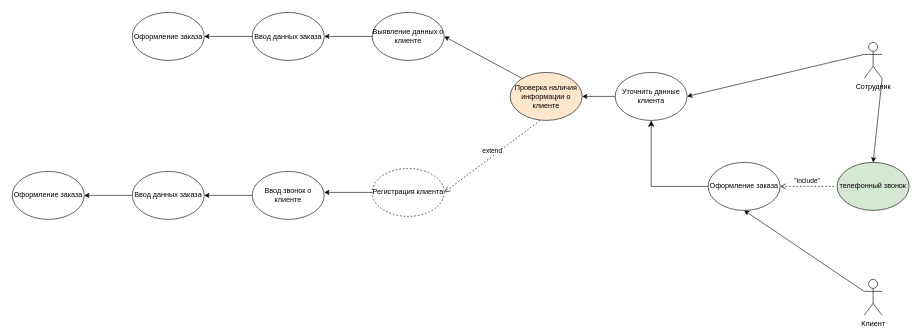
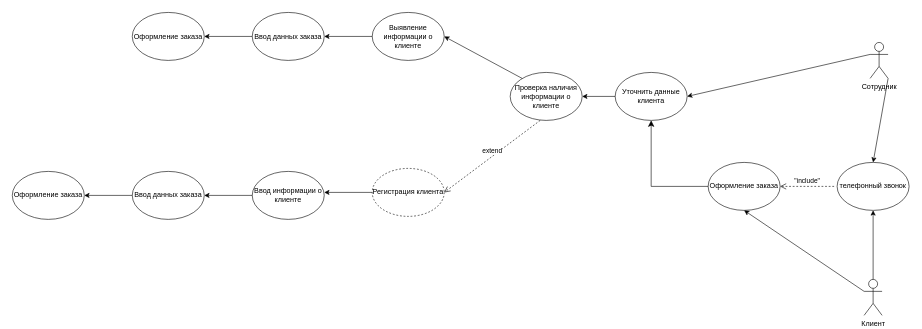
- <mxCell id="17" value="Выявление данных о клиенте" style="ellipse;whiteSpace=wrap;html=1;" vertex="1" parent="1"><mxGeometry x="620" y="20" width="120" height="80" as="geometry" /></mxCell>
+ <mxCell id="17" value="Выявление информации о клиенте" style="ellipse;whiteSpace=wrap;html=1;" vertex="1" parent="1"><mxGeometry x="620" y="20" width="120" height="80" as="geometry" /></mxCell>
- <mxCell id="3" value="Сотрудник" style="shape=umlActor;verticalLabelPosition=bottom;verticalAlign=top;html=1;outlineConnect=0;" vertex="1" parent="1"><mxGeometry x="1440" y="70" width="30" height="60" as="geometry" /></mxCell>
+ <mxCell id="3" value="Сотрудник" style="shape=umlActor;verticalLabelPosition=bottom;verticalAlign=top;html=1;outlineConnect=0;" vertex="1" parent="1"><mxGeometry x="1450" y="70" width="30" height="60" as="geometry" /></mxCell>
- <mxCell id="14" value="Проверка наличия информации о клиенте" style="ellipse;whiteSpace=wrap;html=1;fillColor=#ffe6cc;" vertex="1" parent="1"><mxGeometry x="850" y="120" width="120" height="80" as="geometry" /></mxCell>
+ <mxCell id="14" value="Проверка наличия информации о клиенте" style="ellipse;whiteSpace=wrap;html=1;" vertex="1" parent="1"><mxGeometry x="850" y="120" width="120" height="80" as="geometry" /></mxCell>
- <mxCell id="4" value="телефонный звонок" style="ellipse;whiteSpace=wrap;html=1;fillColor=#d5e8d4;" vertex="1" parent="1"><mxGeometry x="1395" y="270" width="120" height="80" as="geometry" /></mxCell>
+ <mxCell id="4" value="телефонный звонок" style="ellipse;whiteSpace=wrap;html=1;" vertex="1" parent="1"><mxGeometry x="1395" y="270" width="120" height="80" as="geometry" /></mxCell>
- <mxCell id="22" value="Ввод звонок о клиенте" style="ellipse;whiteSpace=wrap;html=1;" vertex="1" parent="1"><mxGeometry x="420" y="285" width="120" height="80" as="geometry" /></mxCell>
+ <mxCell id="22" value="Ввод информации о клиенте" style="ellipse;whiteSpace=wrap;html=1;" vertex="1" parent="1"><mxGeometry x="420" y="285" width="120" height="80" as="geometry" /></mxCell>
+ <mxCell id="6" value="" style="endArrow=classic;html=1;rounded=0;entryX=0.5;entryY=1;entryDx=0;entryDy=0;exitX=0.5;exitY=0;exitDx=0;exitDy=0;exitPerimeter=0;" edge="1" parent="1" source="2" target="4"><mxGeometry width="50" height="50" relative="1" as="geometry"><mxPoint x="1370" y="460" as="sourcePoint" /><mxPoint x="1420" y="410" as="targetPoint" /></mxGeometry></mxCell>
